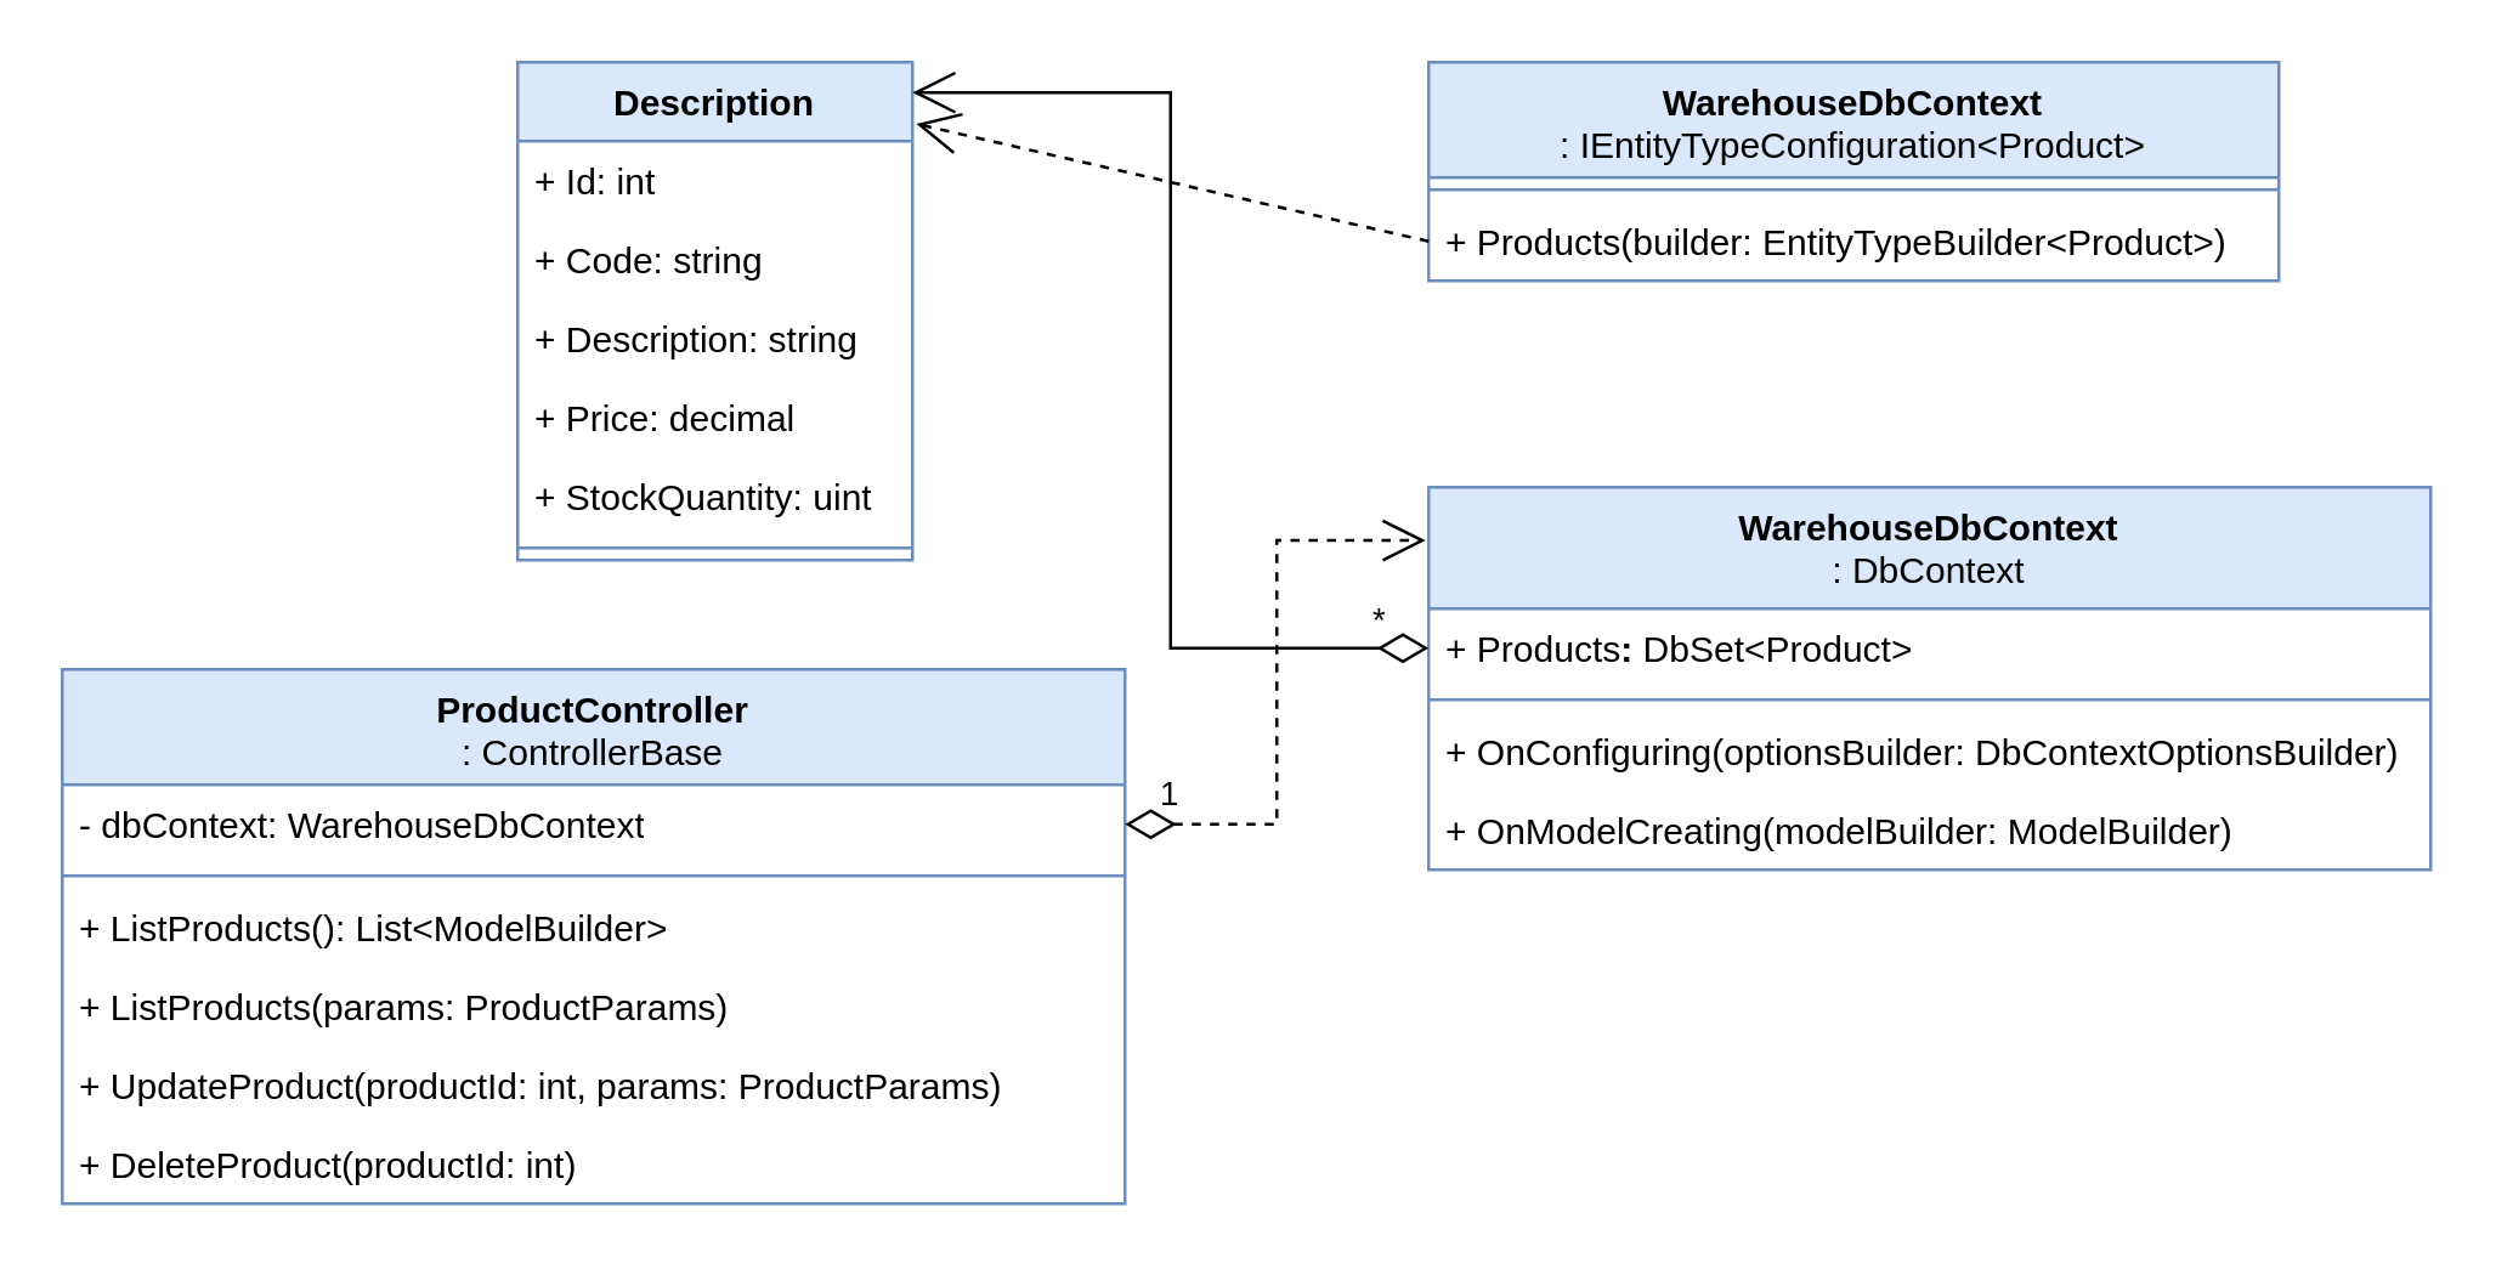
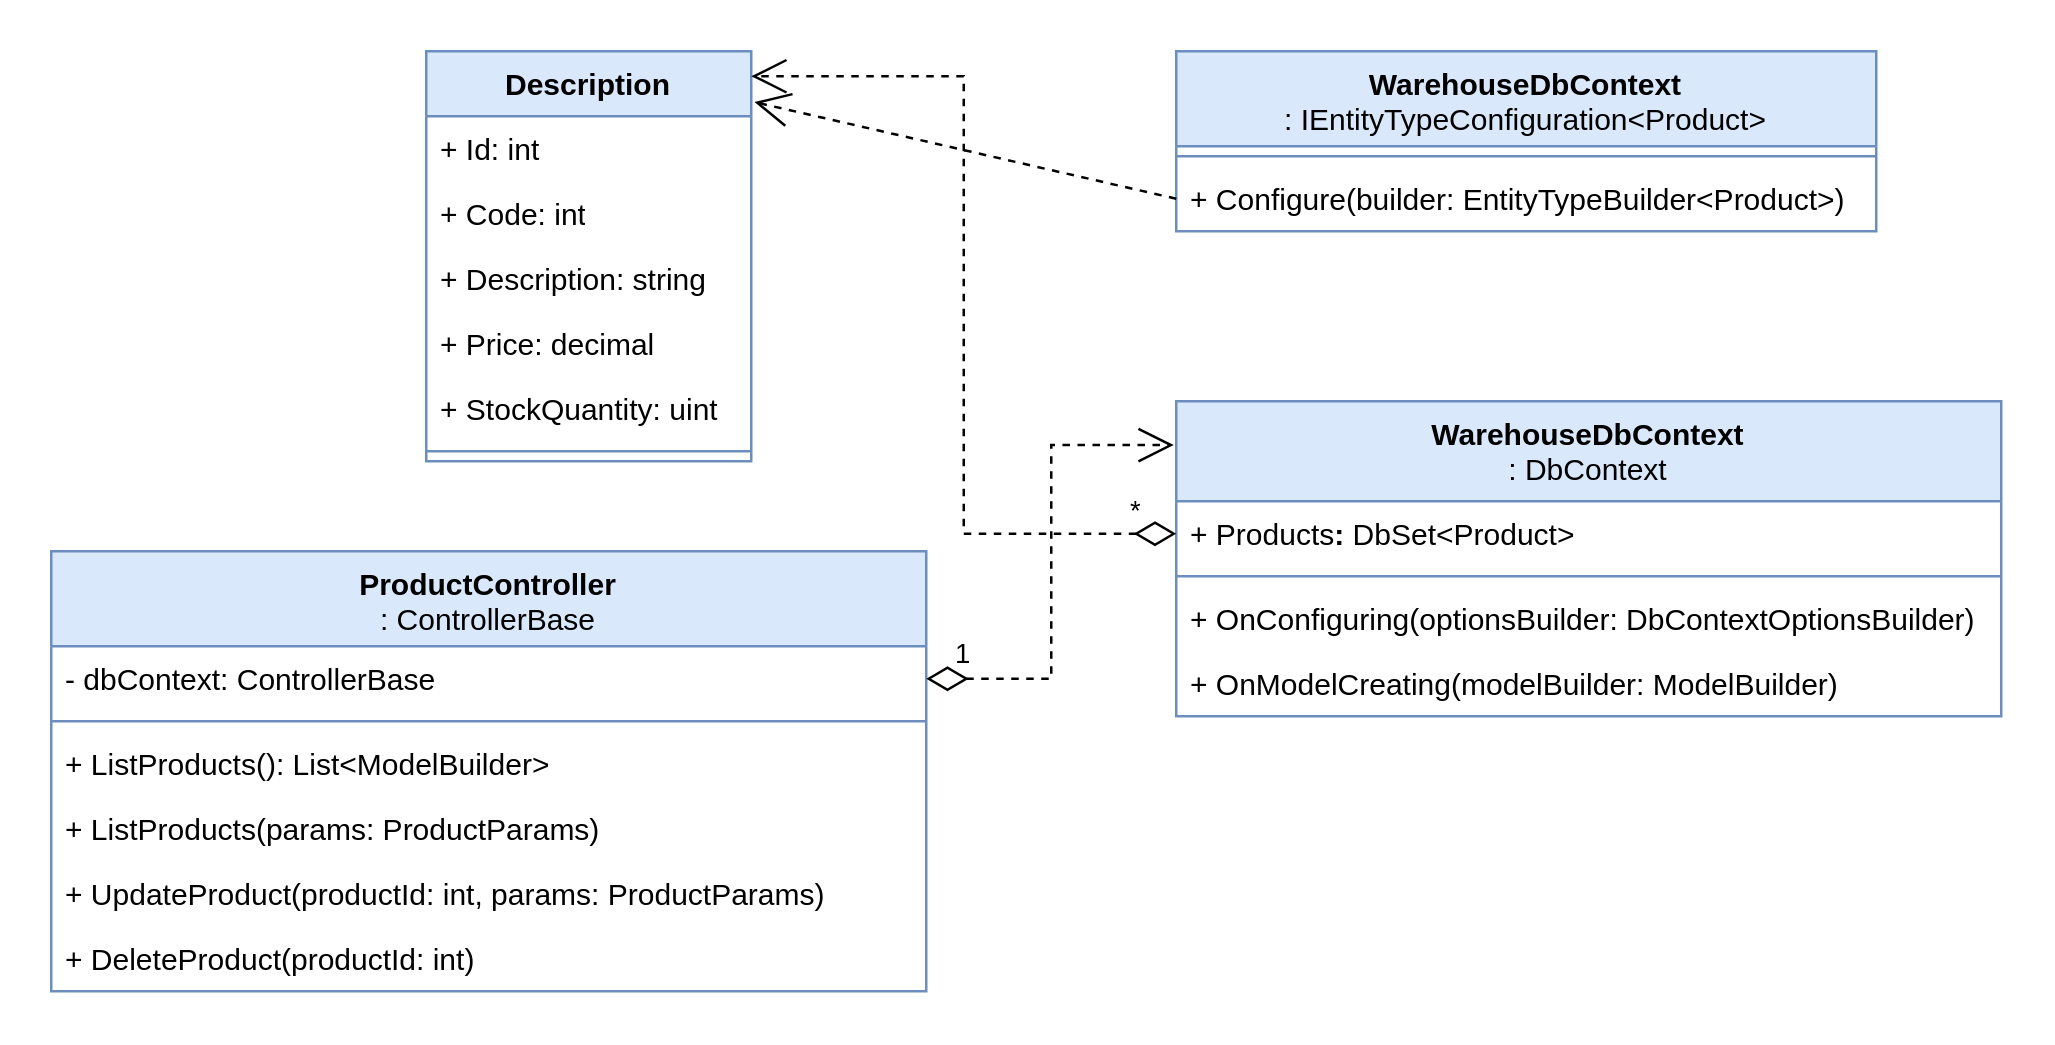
- <mxCell id="7" value="+ Code: string" style="text;strokeColor=none;fillColor=none;align=left;verticalAlign=top;spacingLeft=4;spacingRight=4;overflow=hidden;rotatable=0;points=[[0,0.5],[1,0.5]];portConstraint=eastwest;whiteSpace=wrap;html=1;" vertex="1" parent="5"><mxGeometry y="52" width="130" height="26" as="geometry" /></mxCell>
+ <mxCell id="7" value="+ Code: int" style="text;strokeColor=none;fillColor=none;align=left;verticalAlign=top;spacingLeft=4;spacingRight=4;overflow=hidden;rotatable=0;points=[[0,0.5],[1,0.5]];portConstraint=eastwest;whiteSpace=wrap;html=1;" vertex="1" parent="5"><mxGeometry y="52" width="130" height="26" as="geometry" /></mxCell>
- <mxCell id="4" value="+&amp;nbsp;Products(builder: EntityTypeBuilder&amp;lt;Product&amp;gt;)" style="text;strokeColor=none;fillColor=none;align=left;verticalAlign=top;spacingLeft=4;spacingRight=4;overflow=hidden;rotatable=0;points=[[0,0.5],[1,0.5]];portConstraint=eastwest;whiteSpace=wrap;html=1;" vertex="1" parent="2"><mxGeometry y="46" width="280" height="26" as="geometry" /></mxCell>
+ <mxCell id="4" value="+&amp;nbsp;Configure(builder: EntityTypeBuilder&amp;lt;Product&amp;gt;)" style="text;strokeColor=none;fillColor=none;align=left;verticalAlign=top;spacingLeft=4;spacingRight=4;overflow=hidden;rotatable=0;points=[[0,0.5],[1,0.5]];portConstraint=eastwest;whiteSpace=wrap;html=1;" vertex="1" parent="2"><mxGeometry y="46" width="280" height="26" as="geometry" /></mxCell>
- <mxCell id="26" value="*" style="endArrow=open;html=1;endSize=12;startArrow=diamondThin;startSize=14;startFill=0;edgeStyle=orthogonalEdgeStyle;align=left;verticalAlign=bottom;rounded=0;entryX=1;entryY=0.061;entryDx=0;entryDy=0;entryPerimeter=0;exitX=0;exitY=0.5;exitDx=0;exitDy=0;" edge="1" parent="1" source="13" target="5"><mxGeometry x="-0.887" relative="1" as="geometry"><mxPoint x="400" y="281" as="sourcePoint" /><mxPoint x="479" y="188" as="targetPoint" /><mxPoint as="offset" /></mxGeometry></mxCell>
+ <mxCell id="26" value="*" style="endArrow=open;html=1;endSize=12;startArrow=diamondThin;startSize=14;startFill=0;edgeStyle=orthogonalEdgeStyle;align=left;verticalAlign=bottom;rounded=0;entryX=1;entryY=0.061;entryDx=0;entryDy=0;entryPerimeter=0;exitX=0;exitY=0.5;exitDx=0;exitDy=0;dashed=1;" edge="1" parent="1" source="13" target="5"><mxGeometry x="-0.887" relative="1" as="geometry"><mxPoint x="400" y="281" as="sourcePoint" /><mxPoint x="479" y="188" as="targetPoint" /><mxPoint as="offset" /></mxGeometry></mxCell>
- <mxCell id="18" value="- dbContext: WarehouseDbContext" style="text;strokeColor=none;fillColor=none;align=left;verticalAlign=top;spacingLeft=4;spacingRight=4;overflow=hidden;rotatable=0;points=[[0,0.5],[1,0.5]];portConstraint=eastwest;whiteSpace=wrap;html=1;" vertex="1" parent="17"><mxGeometry y="38" width="350" height="26" as="geometry" /></mxCell>
+ <mxCell id="18" value="- dbContext: ControllerBase" style="text;strokeColor=none;fillColor=none;align=left;verticalAlign=top;spacingLeft=4;spacingRight=4;overflow=hidden;rotatable=0;points=[[0,0.5],[1,0.5]];portConstraint=eastwest;whiteSpace=wrap;html=1;" vertex="1" parent="17"><mxGeometry y="38" width="350" height="26" as="geometry" /></mxCell>
